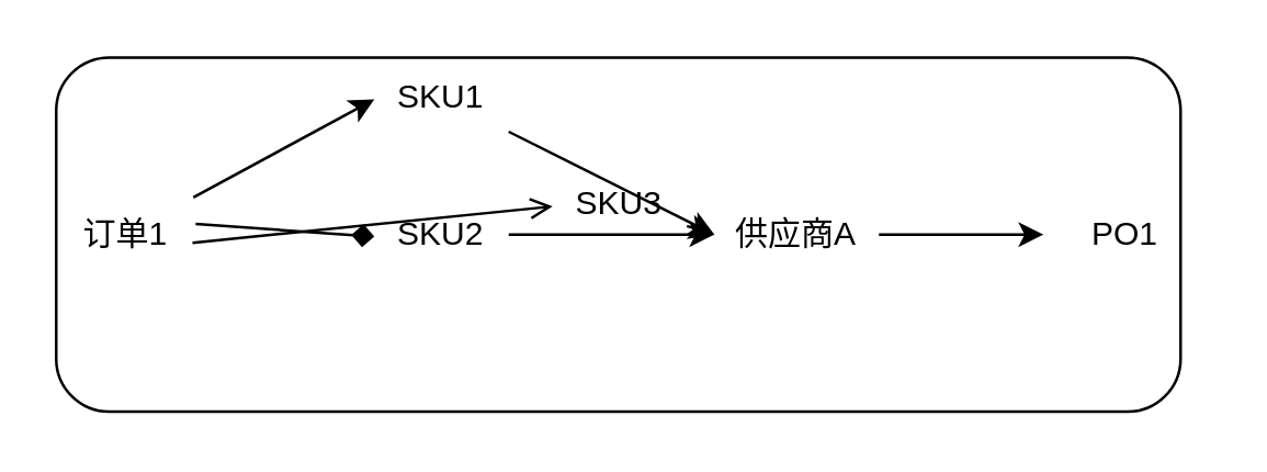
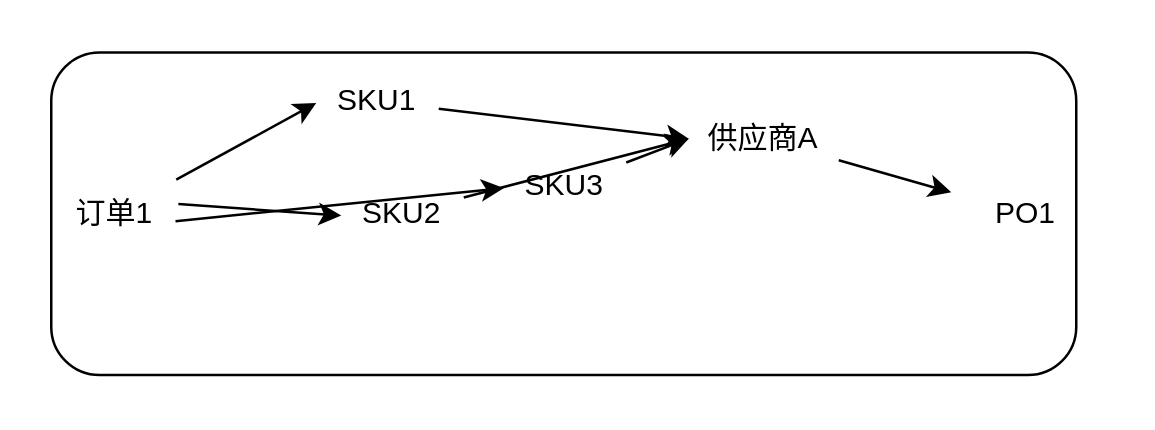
- <mxCell id="7" value="SKU1" style="text;html=1;align=center;verticalAlign=middle;resizable=0;points=[];autosize=1;strokeColor=none;fillColor=none;" vertex="1" parent="1"><mxGeometry x="135" y="20" width="50" height="30" as="geometry" /></mxCell>
+ <mxCell id="7" value="SKU1" style="text;html=1;align=center;verticalAlign=middle;resizable=0;points=[];autosize=1;strokeColor=none;fillColor=none;" vertex="1" parent="1"><mxGeometry x="125" y="25" width="50" height="30" as="geometry" /></mxCell>
- <mxCell id="14" style="rounded=0;orthogonalLoop=1;jettySize=auto;html=1;entryX=0.02;entryY=0.524;entryDx=0;entryDy=0;entryPerimeter=0;exitX=0.994;exitY=0.6;exitDx=0;exitDy=0;exitPerimeter=0;endArrow=open;" edge="1" parent="1" target="13" source="5"><mxGeometry relative="1" as="geometry"><mxPoint x="70" y="170" as="sourcePoint" /></mxGeometry></mxCell>
+ <mxCell id="14" style="rounded=0;orthogonalLoop=1;jettySize=auto;html=1;entryX=0.02;entryY=0.524;entryDx=0;entryDy=0;entryPerimeter=0;exitX=0.994;exitY=0.6;exitDx=0;exitDy=0;exitPerimeter=0;" edge="1" parent="1" target="13" source="5"><mxGeometry relative="1" as="geometry"><mxPoint x="70" y="170" as="sourcePoint" /></mxGeometry></mxCell>
- <mxCell id="11" style="rounded=0;orthogonalLoop=1;jettySize=auto;html=1;entryX=0.02;entryY=0.524;entryDx=0;entryDy=0;entryPerimeter=0;exitX=1.017;exitY=0.371;exitDx=0;exitDy=0;exitPerimeter=0;endArrow=diamond;" edge="1" parent="1" target="10" source="5"><mxGeometry relative="1" as="geometry"><mxPoint x="80" y="81" as="sourcePoint" /></mxGeometry></mxCell>
+ <mxCell id="11" style="rounded=0;orthogonalLoop=1;jettySize=auto;html=1;entryX=0.02;entryY=0.524;entryDx=0;entryDy=0;entryPerimeter=0;exitX=1.017;exitY=0.371;exitDx=0;exitDy=0;exitPerimeter=0;" edge="1" parent="1" target="10" source="5"><mxGeometry relative="1" as="geometry"><mxPoint x="80" y="81" as="sourcePoint" /></mxGeometry></mxCell>
- <mxCell id="4" value="供应商A" style="text;html=1;align=center;verticalAlign=middle;whiteSpace=wrap;rounded=0;" vertex="1" parent="1"><mxGeometry x="260" y="70" width="60" height="30" as="geometry" /></mxCell>
+ <mxCell id="4" value="供应商A" style="text;html=1;align=center;verticalAlign=middle;whiteSpace=wrap;rounded=0;" vertex="1" parent="1"><mxGeometry x="275" y="40" width="60" height="30" as="geometry" /></mxCell>
